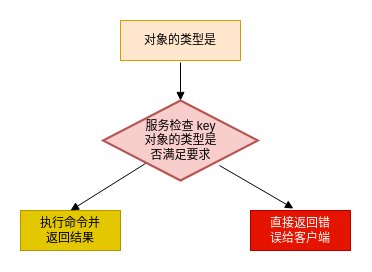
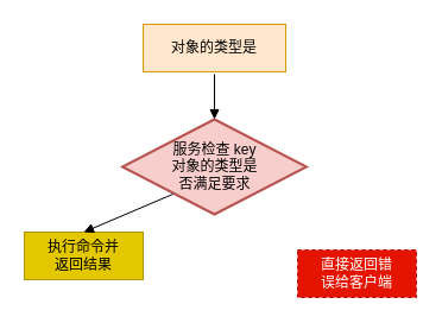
- <mxCell id="7" value="" style="html=1;verticalAlign=bottom;endArrow=block;rounded=0;entryX=0.43;entryY=-0.05;entryDx=0;entryDy=0;entryPerimeter=0;exitX=0.752;exitY=0.813;exitDx=0;exitDy=0;exitPerimeter=0;" edge="1" parent="1" source="3" target="5"><mxGeometry width="80" relative="1" as="geometry"><mxPoint x="154.97" y="173.04" as="sourcePoint" /><mxPoint x="80" y="220" as="targetPoint" /></mxGeometry></mxCell>
- <mxCell id="4" value="执行命令并&lt;br&gt;返回结果" style="rounded=0;whiteSpace=wrap;html=1;fillColor=#e3c800;fontColor=#000000;strokeColor=#B09500;" vertex="1" parent="1"><mxGeometry x="20" y="210" width="100" height="40" as="geometry" /></mxCell>
+ <mxCell id="4" value="执行命令并&lt;br&gt;返回结果" style="rounded=0;whiteSpace=wrap;html=1;fillColor=#e3c800;fontColor=#000000;strokeColor=#B09500;" vertex="1" parent="1"><mxGeometry x="20" y="195" width="100" height="40" as="geometry" /></mxCell>
- <mxCell id="5" value="直接返回错&lt;br&gt;误给客户端" style="rounded=0;whiteSpace=wrap;html=1;fillColor=#e51400;fontColor=#ffffff;strokeColor=#B20000;" vertex="1" parent="1"><mxGeometry x="250" y="210" width="100" height="40" as="geometry" /></mxCell>
+ <mxCell id="5" value="直接返回错&lt;br&gt;误给客户端" style="rounded=0;whiteSpace=wrap;html=1;fillColor=#e51400;fontColor=#ffffff;strokeColor=#B20000;dashed=1;" vertex="1" parent="1"><mxGeometry x="250" y="210" width="100" height="40" as="geometry" /></mxCell>
